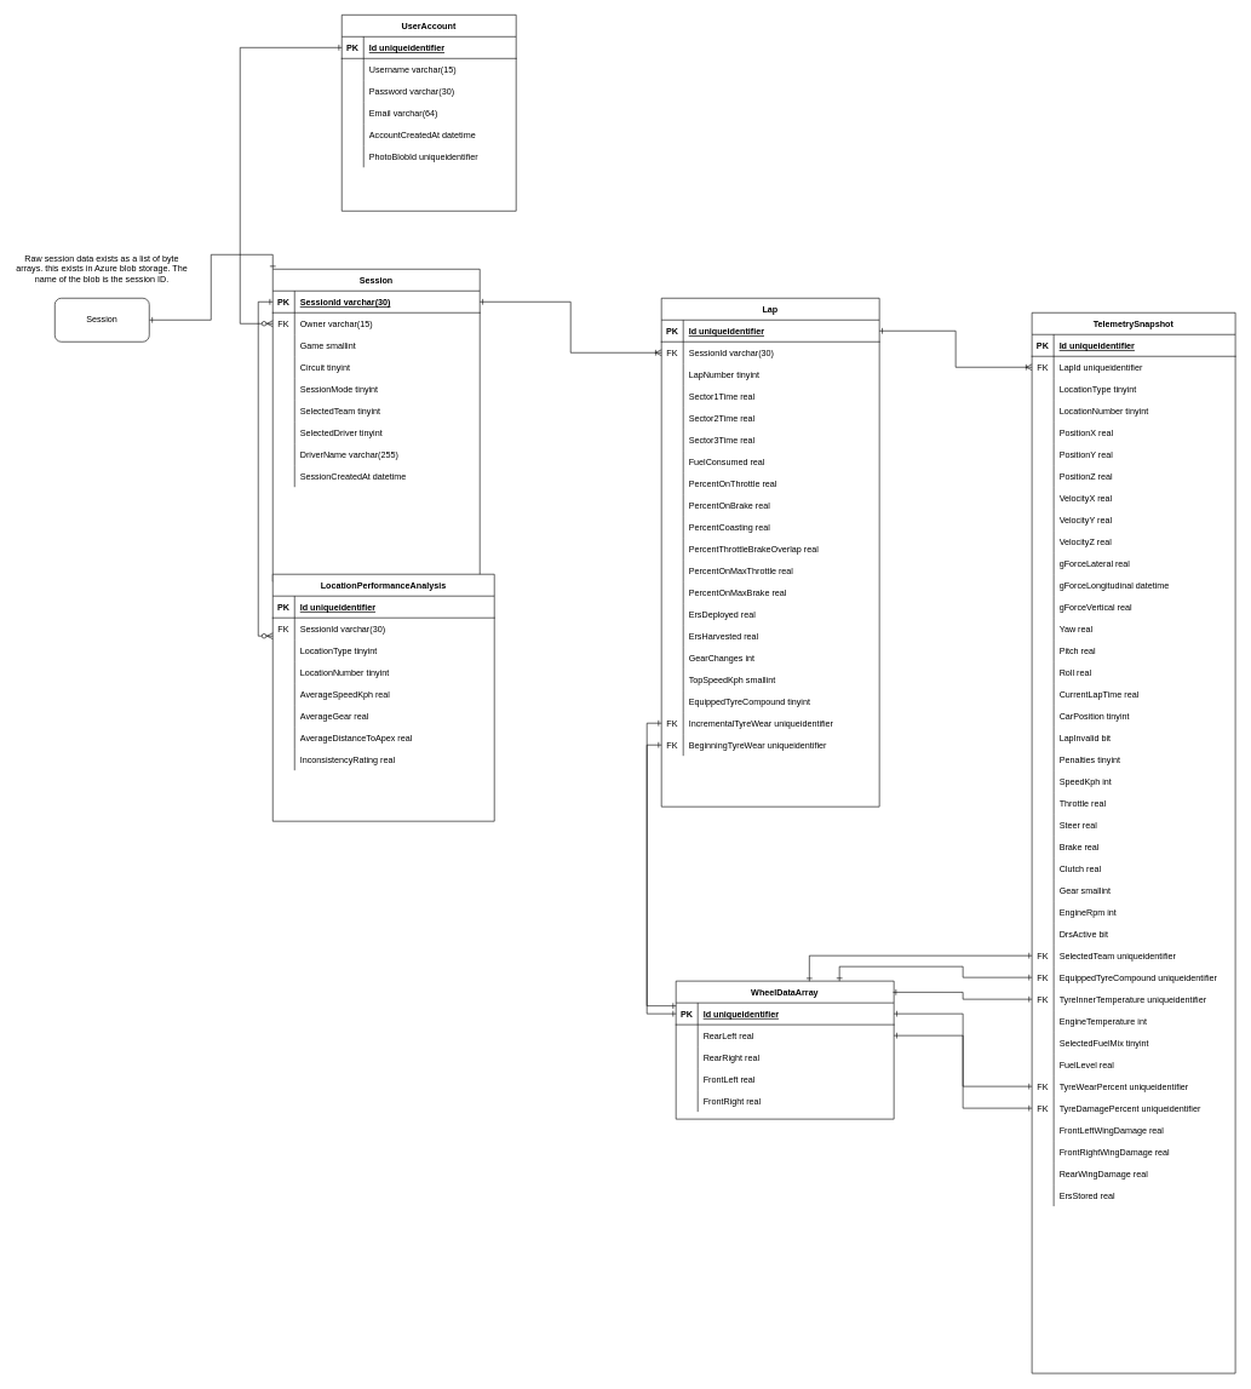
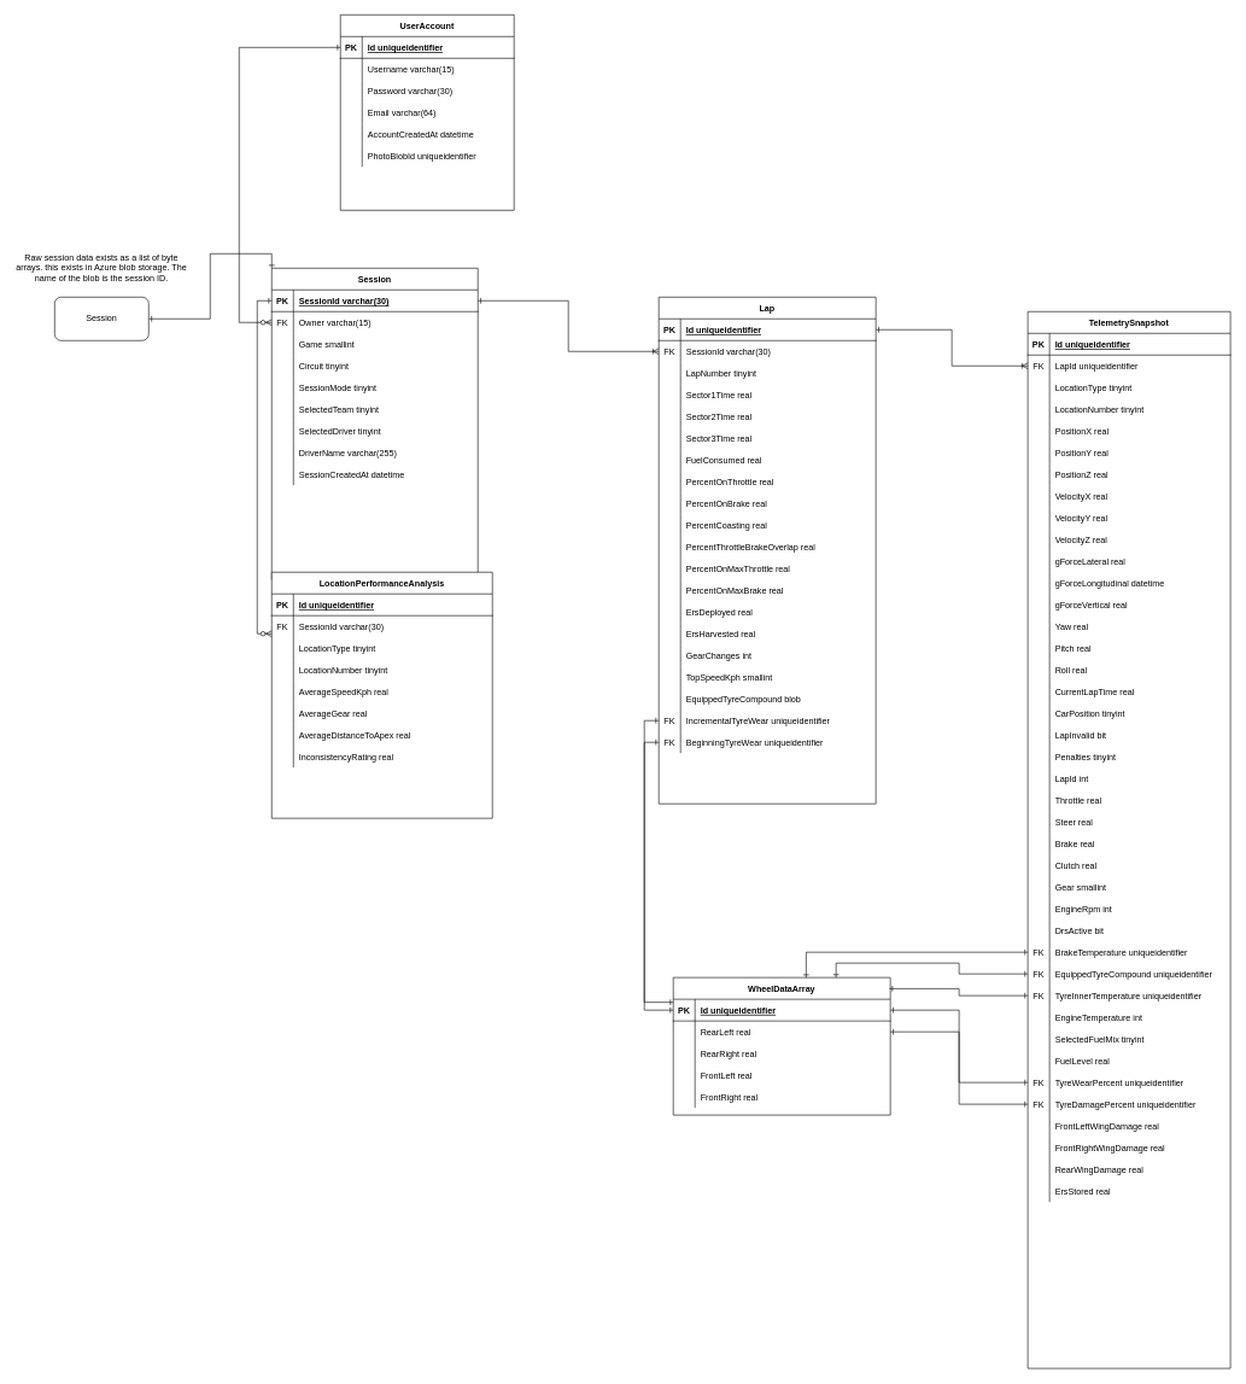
- <mxCell id="234" value="EquippedTyreCompound tinyint" style="shape=partialRectangle;connectable=0;fillColor=none;top=0;left=0;bottom=0;right=0;align=left;spacingLeft=6;overflow=hidden;" parent="232" vertex="1"><mxGeometry x="30" width="270" height="30" as="geometry" /></mxCell>
+ <mxCell id="234" value="EquippedTyreCompound blob" style="shape=partialRectangle;connectable=0;fillColor=none;top=0;left=0;bottom=0;right=0;align=left;spacingLeft=6;overflow=hidden;" parent="232" vertex="1"><mxGeometry x="30" width="270" height="30" as="geometry" /></mxCell>
- <mxCell id="65" value="SpeedKph int" style="shape=partialRectangle;connectable=0;fillColor=none;top=0;left=0;bottom=0;right=0;align=left;spacingLeft=6;overflow=hidden;" parent="63" vertex="1"><mxGeometry x="30" width="250" height="30" as="geometry" /></mxCell>
+ <mxCell id="65" value="LapId int" style="shape=partialRectangle;connectable=0;fillColor=none;top=0;left=0;bottom=0;right=0;align=left;spacingLeft=6;overflow=hidden;" parent="63" vertex="1"><mxGeometry x="30" width="250" height="30" as="geometry" /></mxCell>
- <mxCell id="89" value="SelectedTeam uniqueidentifier" style="shape=partialRectangle;connectable=0;fillColor=none;top=0;left=0;bottom=0;right=0;align=left;spacingLeft=6;overflow=hidden;" parent="87" vertex="1"><mxGeometry x="30" width="250" height="30" as="geometry" /></mxCell>
+ <mxCell id="89" value="BrakeTemperature uniqueidentifier" style="shape=partialRectangle;connectable=0;fillColor=none;top=0;left=0;bottom=0;right=0;align=left;spacingLeft=6;overflow=hidden;" parent="87" vertex="1"><mxGeometry x="30" width="250" height="30" as="geometry" /></mxCell>
